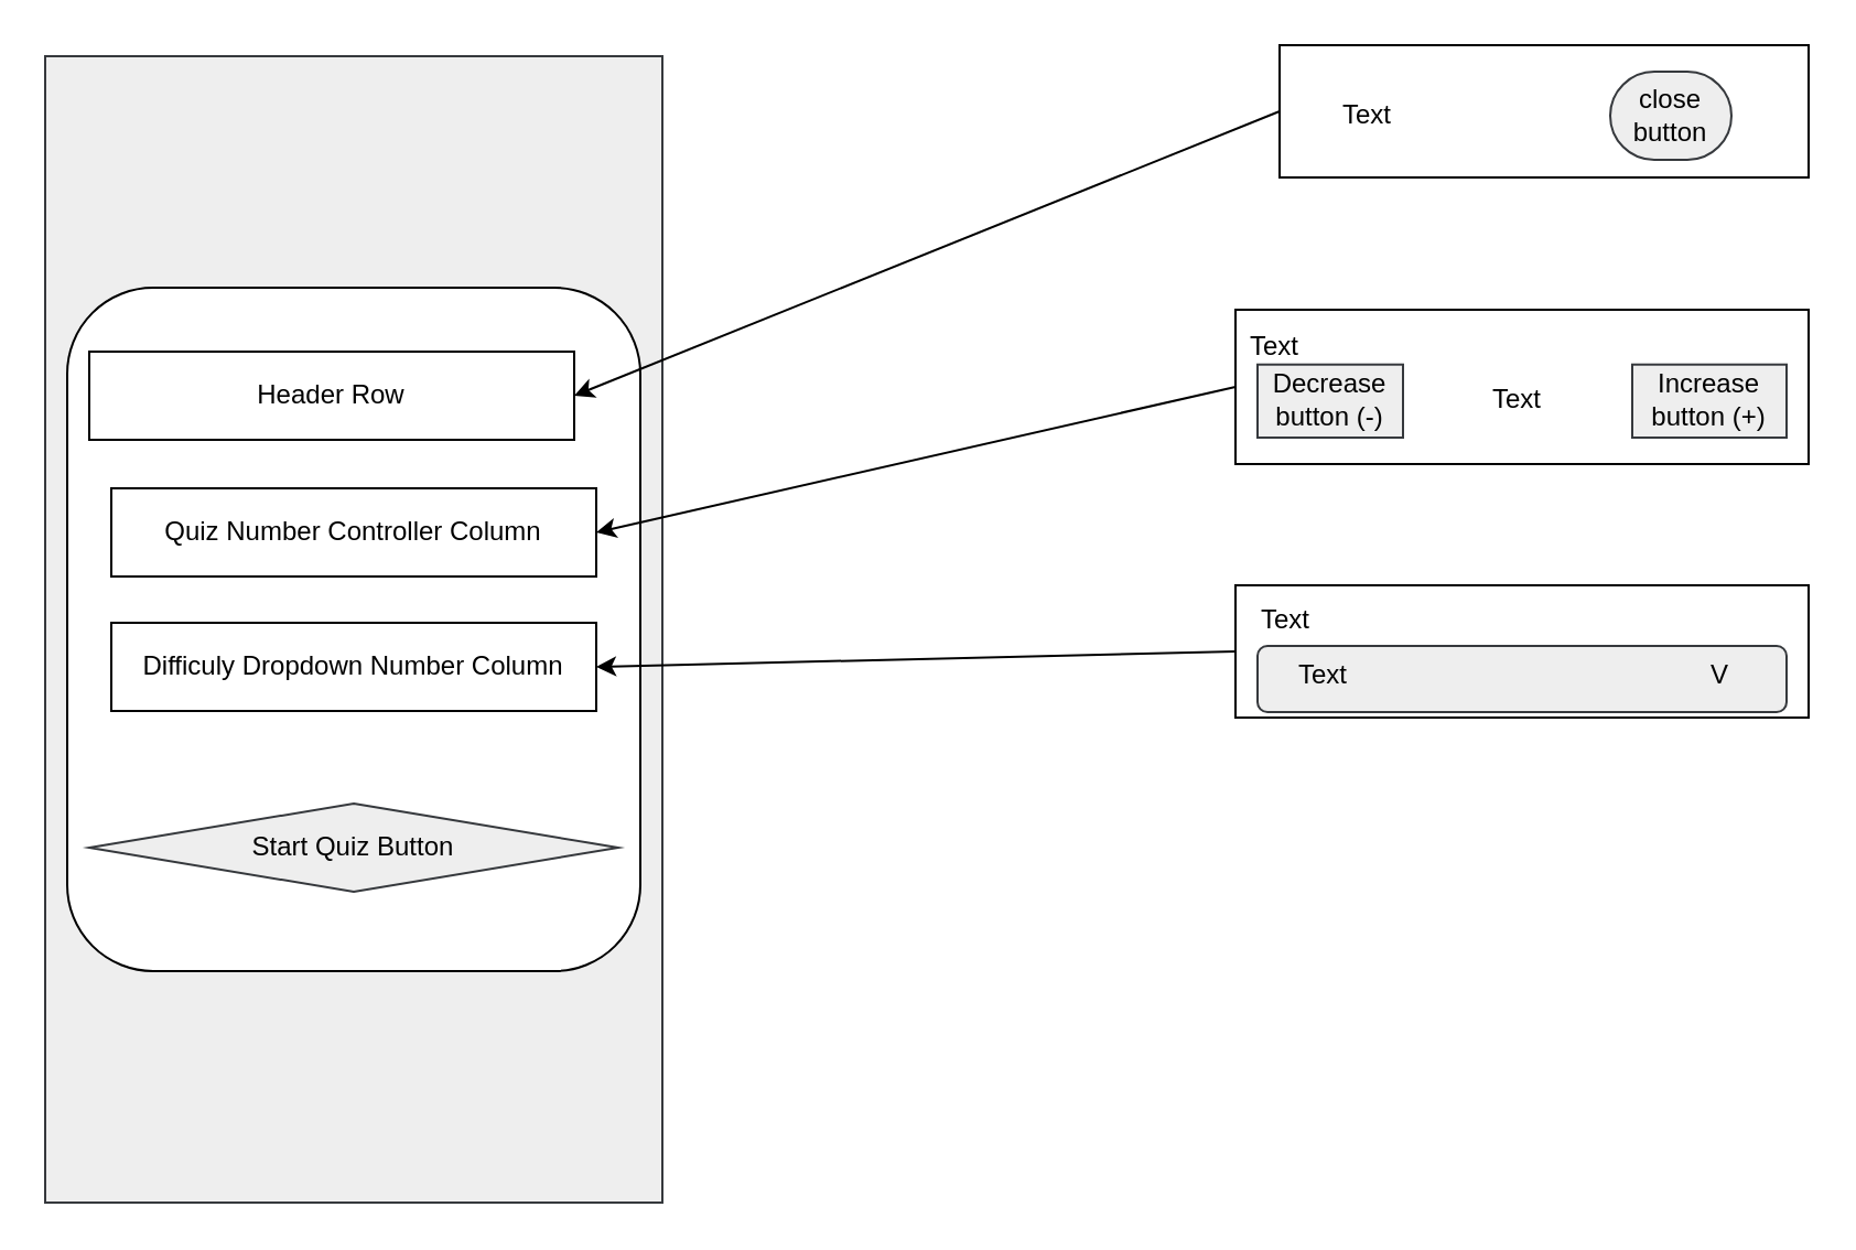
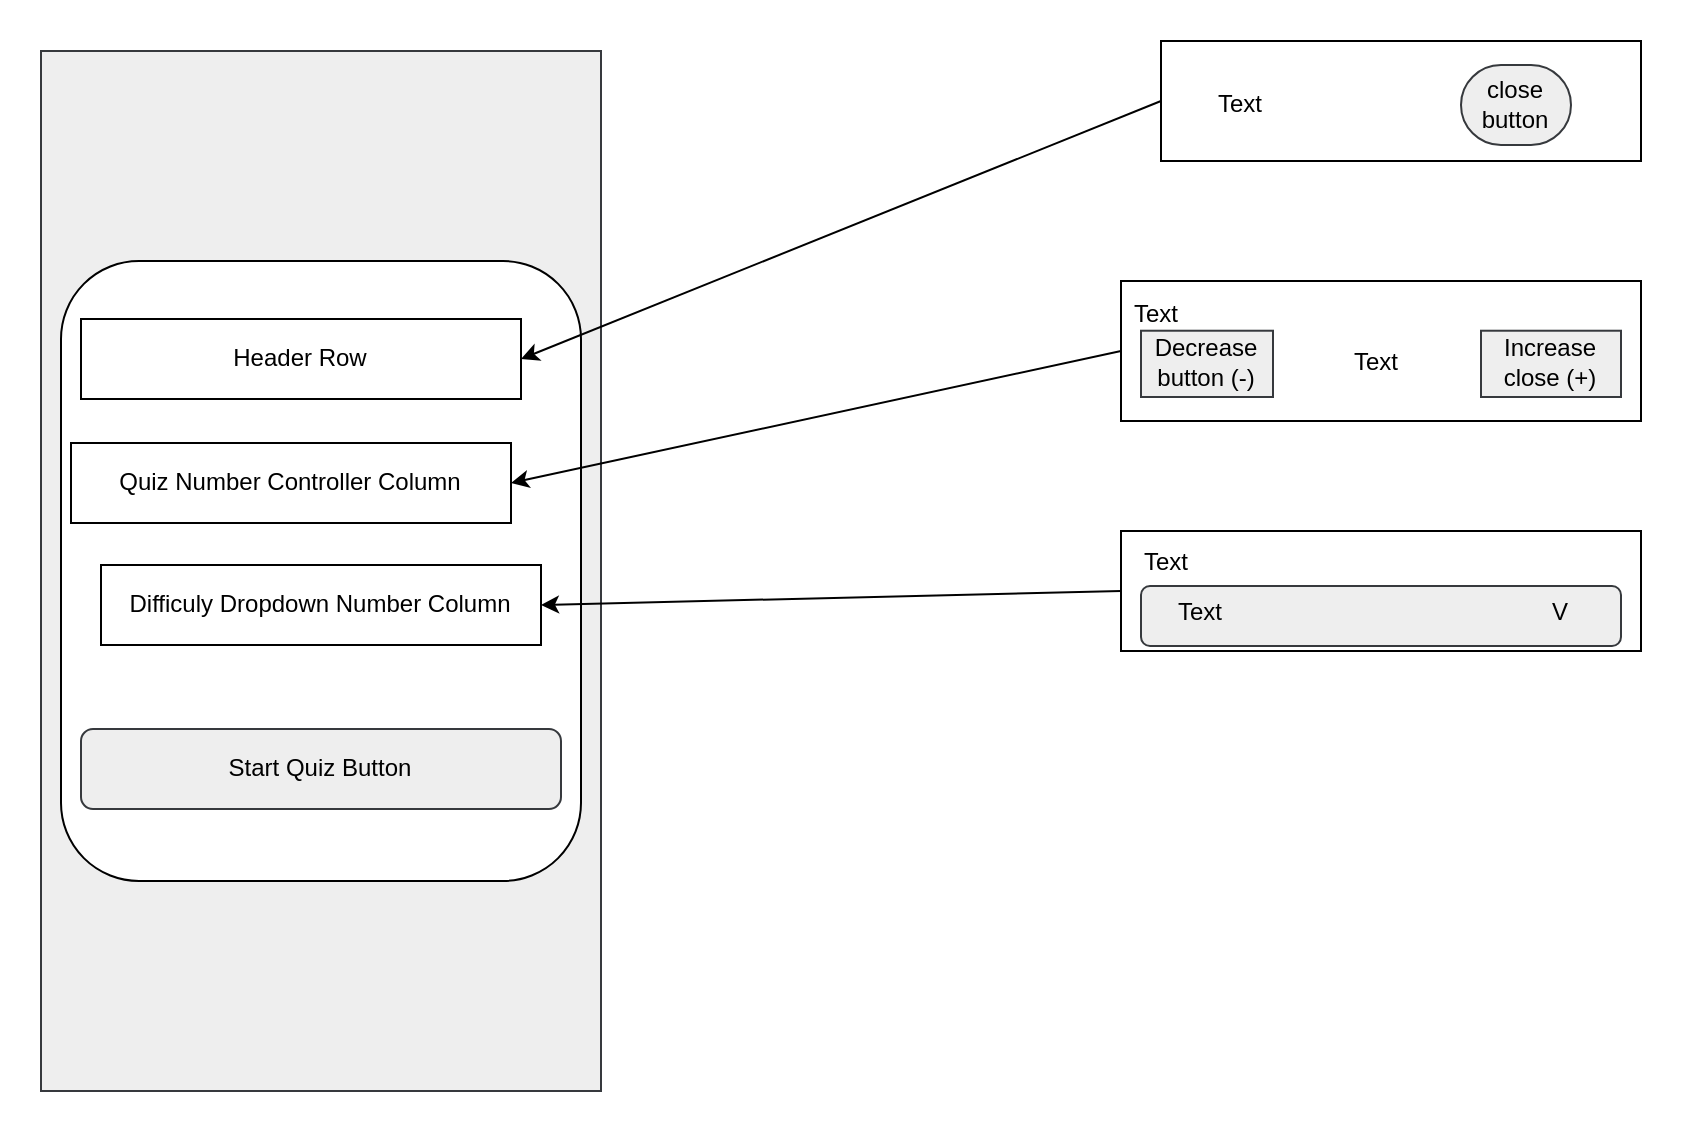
- <mxCell id="17" value="Increase button (+)" style="text;html=1;align=center;verticalAlign=middle;whiteSpace=wrap;rounded=0;fillColor=#eeeeee;strokeColor=#36393d;arcSize=50;" vertex="1" parent="12"><mxGeometry x="180" y="24.86" width="70" height="33.14" as="geometry" /></mxCell>
+ <mxCell id="17" value="Increase close (+)" style="text;html=1;align=center;verticalAlign=middle;whiteSpace=wrap;rounded=0;fillColor=#eeeeee;strokeColor=#36393d;arcSize=50;" vertex="1" parent="12"><mxGeometry x="180" y="24.86" width="70" height="33.14" as="geometry" /></mxCell>
- <mxCell id="19" value="Quiz Number Controller Column" style="rounded=0;whiteSpace=wrap;html=1;" vertex="1" parent="1"><mxGeometry x="50" y="221" width="220" height="40" as="geometry" /></mxCell>
+ <mxCell id="19" value="Quiz Number Controller Column" style="rounded=0;whiteSpace=wrap;html=1;" vertex="1" parent="1"><mxGeometry x="35" y="221" width="220" height="40" as="geometry" /></mxCell>
- <mxCell id="5" value="Start Quiz Button" style="rhombus;whiteSpace=wrap;html=1;fillColor=#eeeeee;strokeColor=#36393d;" vertex="1" parent="1"><mxGeometry x="40" y="364" width="240" height="40" as="geometry" /></mxCell>
+ <mxCell id="5" value="Start Quiz Button" style="rounded=1;whiteSpace=wrap;html=1;fillColor=#eeeeee;strokeColor=#36393d;" vertex="1" parent="1"><mxGeometry x="40" y="364" width="240" height="40" as="geometry" /></mxCell>
